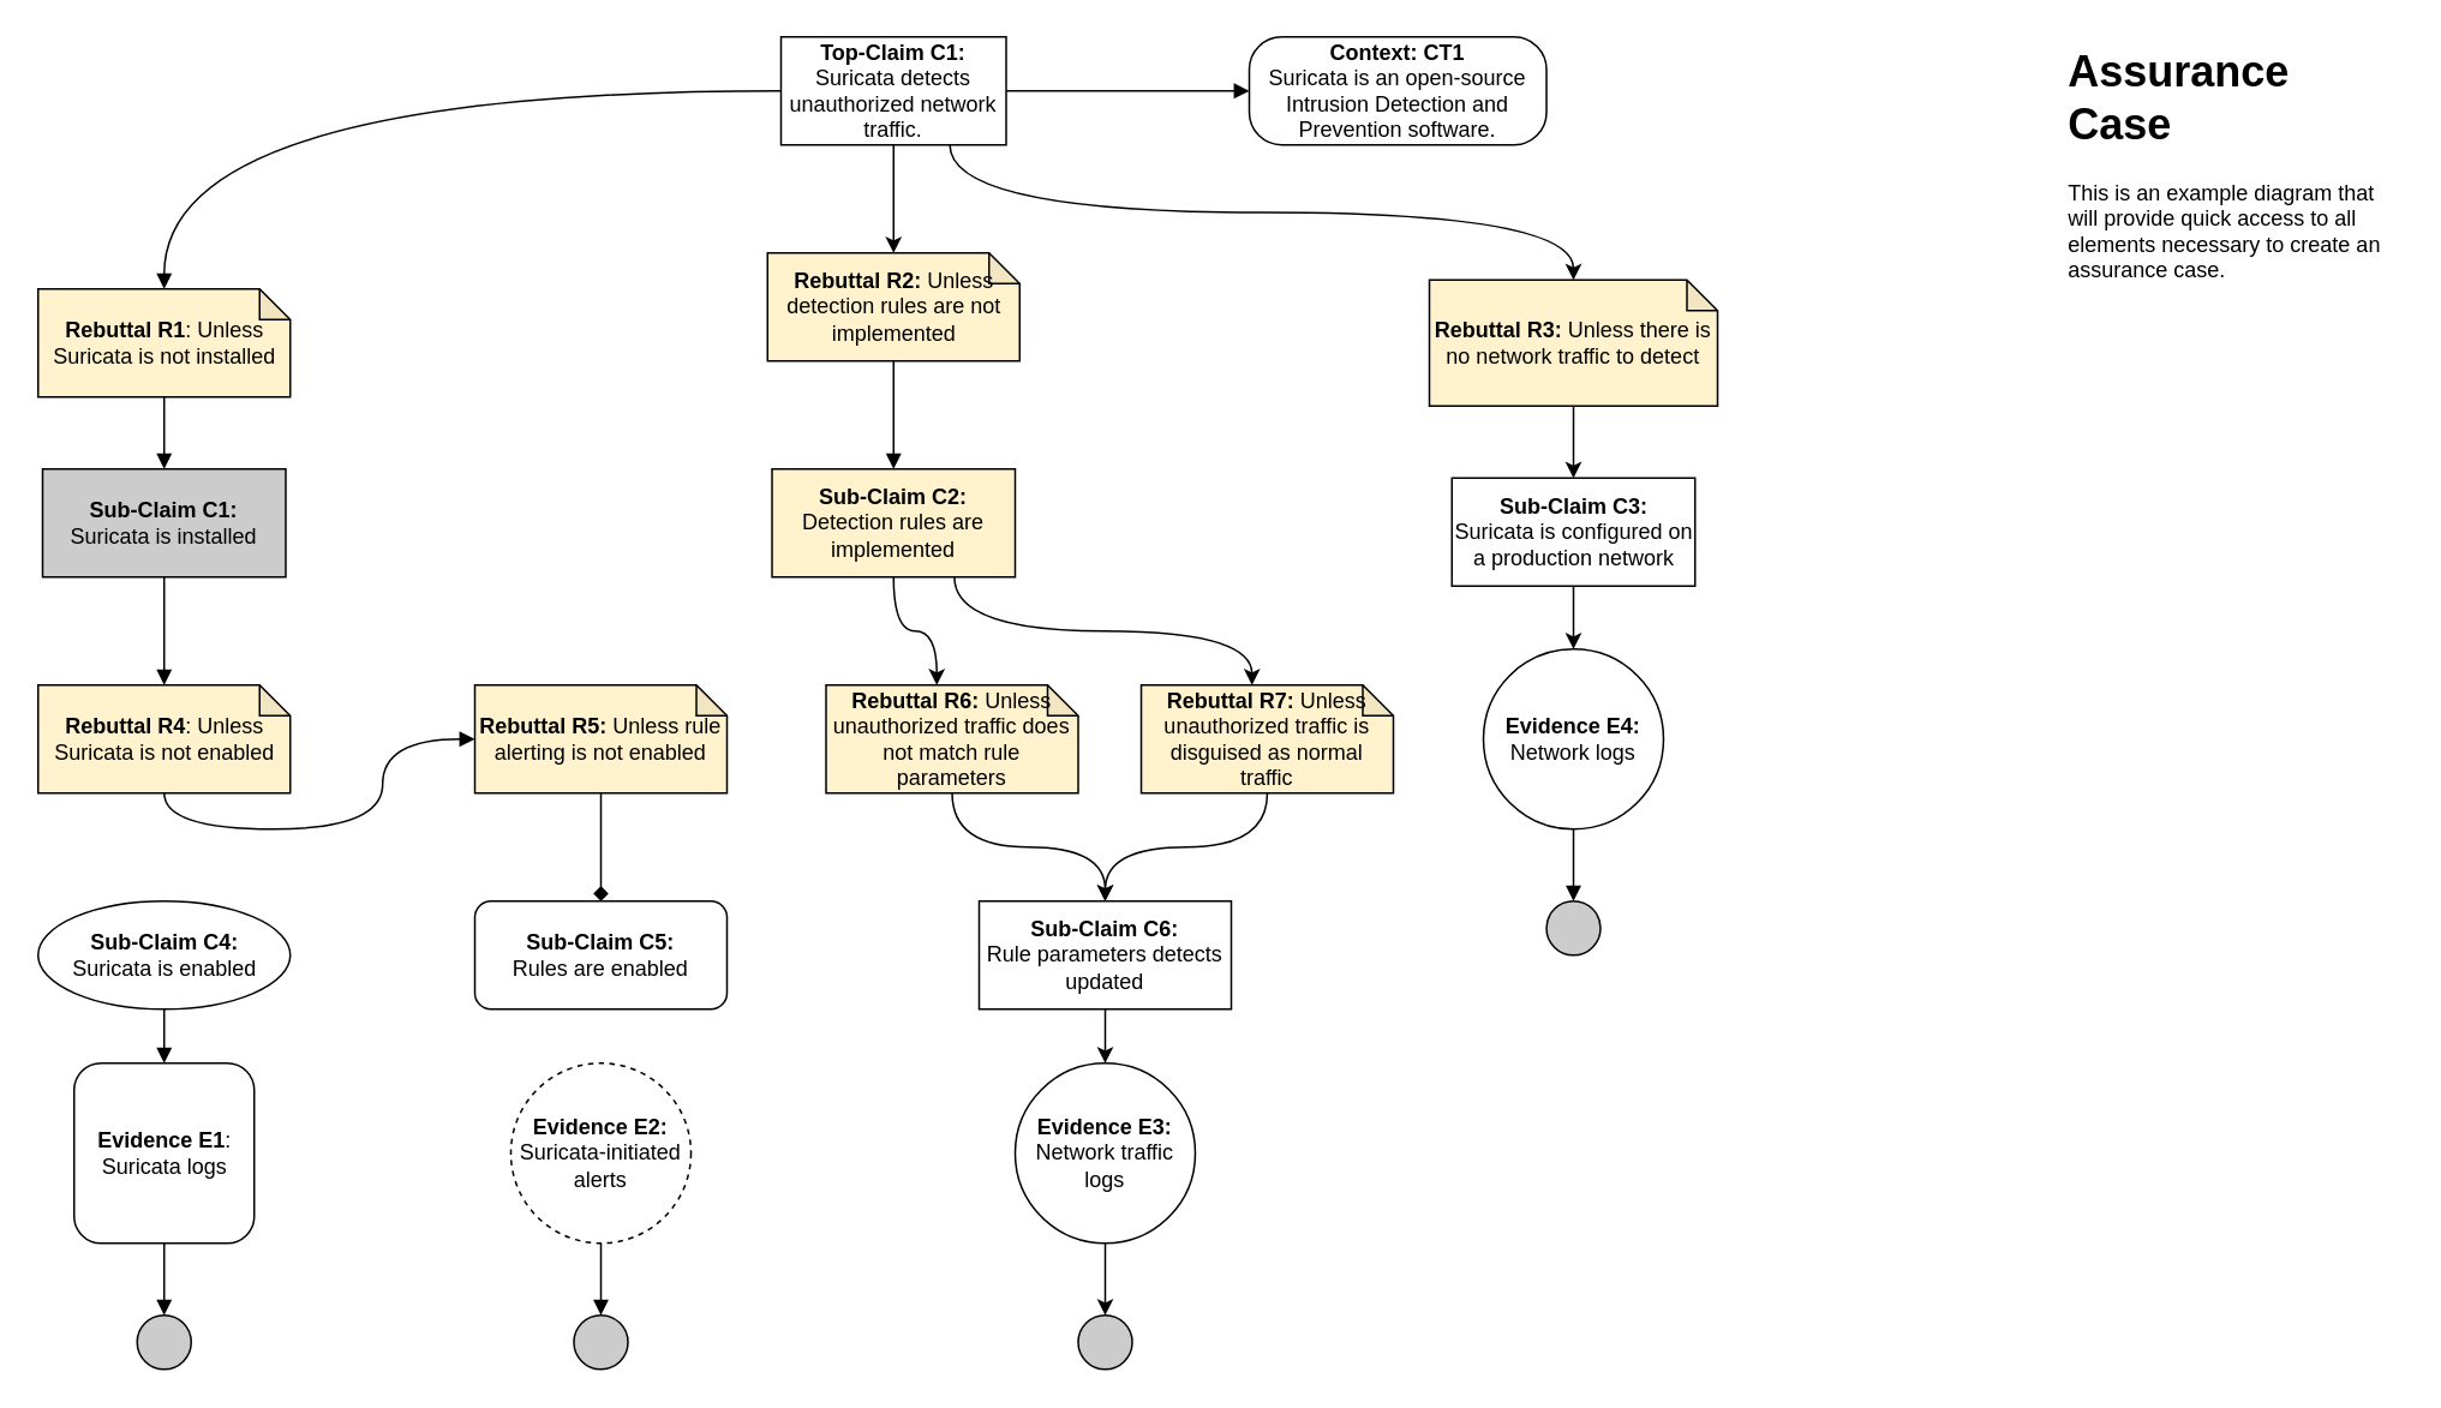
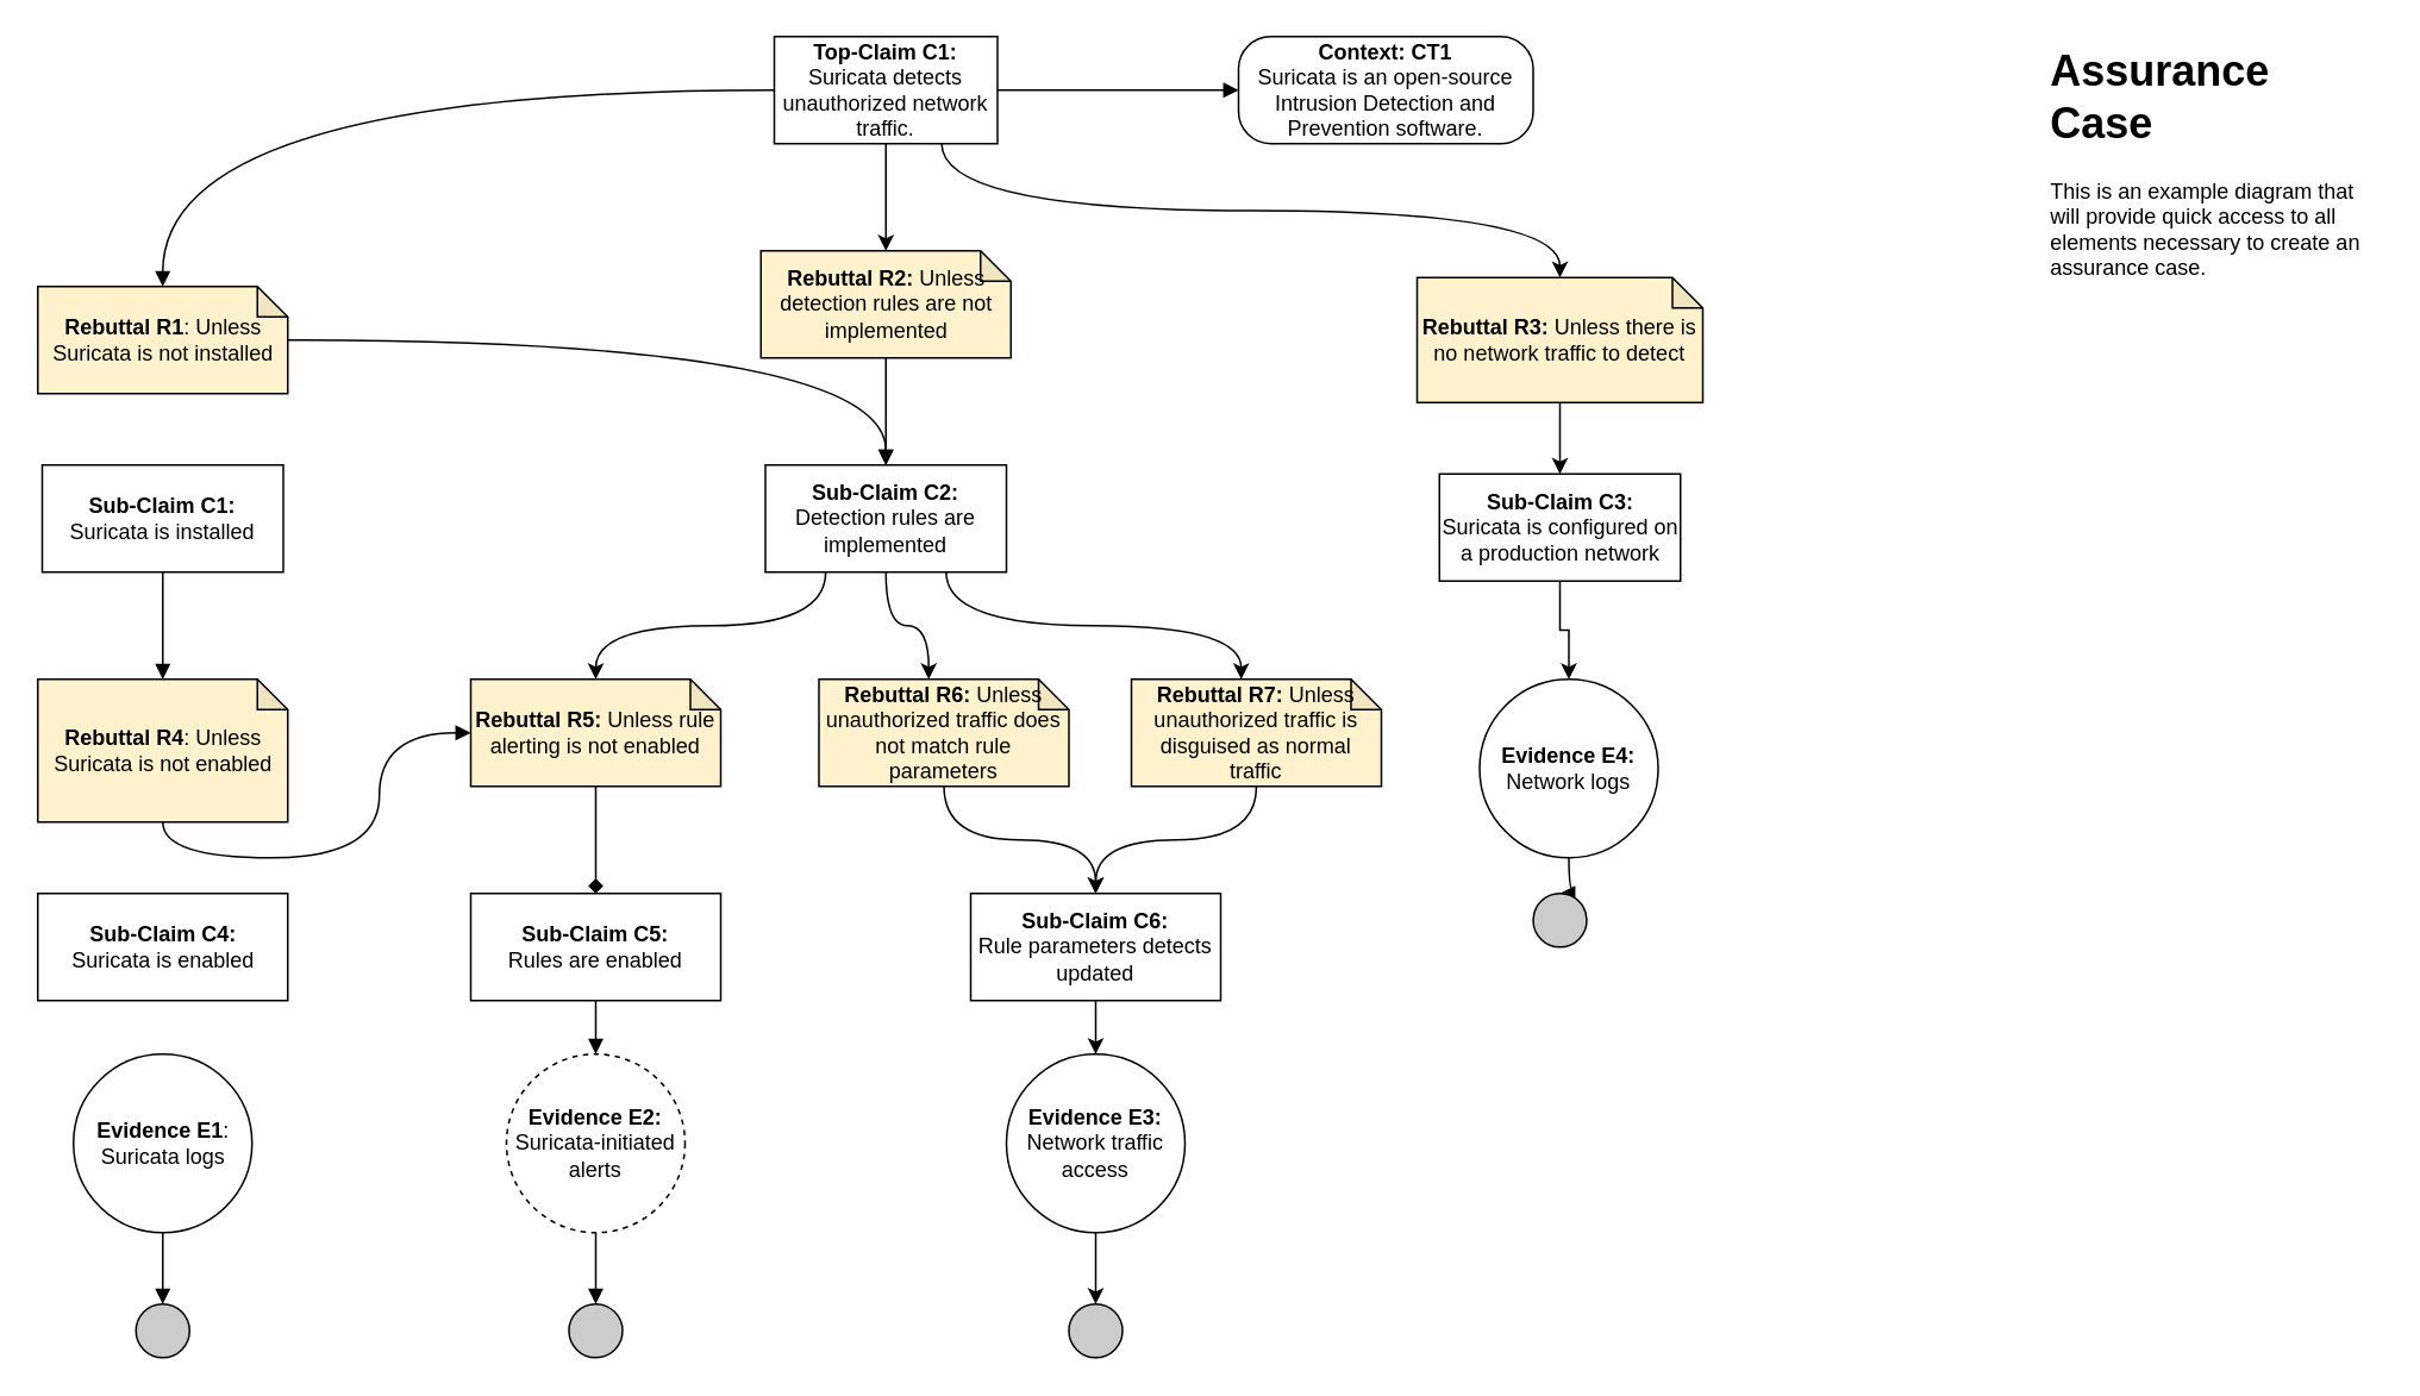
- <mxCell id="8" style="edgeStyle=orthogonalEdgeStyle;curved=1;rounded=0;orthogonalLoop=1;jettySize=auto;html=1;endArrow=block;endFill=1;" parent="1" source="9" target="11" edge="1"><mxGeometry relative="1" as="geometry" /></mxCell>
+ <mxCell id="8" style="edgeStyle=orthogonalEdgeStyle;curved=1;rounded=0;orthogonalLoop=1;jettySize=auto;html=1;endArrow=block;endFill=1;" parent="1" source="9" target="24" edge="1"><mxGeometry relative="1" as="geometry" /></mxCell>
- <mxCell id="11" value="&lt;b&gt;Sub-Claim C1:&lt;br&gt;&lt;/b&gt;Suricata is installed" style="rounded=0;whiteSpace=wrap;html=1;fillColor=#cccccc;" parent="1" vertex="1"><mxGeometry x="23" y="260" width="135" height="60" as="geometry" /></mxCell>
+ <mxCell id="11" value="&lt;b&gt;Sub-Claim C1:&lt;br&gt;&lt;/b&gt;Suricata is installed" style="rounded=0;whiteSpace=wrap;html=1;" parent="1" vertex="1"><mxGeometry x="23" y="260" width="135" height="60" as="geometry" /></mxCell>
- <mxCell id="24" value="&lt;b&gt;Sub-Claim C2:&lt;br&gt;&lt;/b&gt;Detection rules are implemented" style="rounded=0;whiteSpace=wrap;html=1;fillColor=#fff2cc;" vertex="1" parent="1"><mxGeometry x="428" y="260" width="135" height="60" as="geometry" /></mxCell>
+ <mxCell id="24" value="&lt;b&gt;Sub-Claim C2:&lt;br&gt;&lt;/b&gt;Detection rules are implemented" style="rounded=0;whiteSpace=wrap;html=1;" vertex="1" parent="1"><mxGeometry x="428" y="260" width="135" height="60" as="geometry" /></mxCell>
+ <mxCell id="28" style="edgeStyle=orthogonalEdgeStyle;rounded=0;orthogonalLoop=1;jettySize=auto;html=1;exitX=0.25;exitY=1;exitDx=0;exitDy=0;entryX=0.5;entryY=0;entryDx=0;entryDy=0;entryPerimeter=0;curved=1;" edge="1" parent="1" source="24" target="27"><mxGeometry relative="1" as="geometry" /></mxCell>
- <mxCell id="13" value="&lt;b&gt;Rebuttal R4&lt;/b&gt;: Unless Suricata is not enabled" style="shape=note;whiteSpace=wrap;html=1;backgroundOutline=1;darkOpacity=0.05;size=17;fillColor=#FFF2CC;" parent="1" vertex="1"><mxGeometry x="20.5" y="380" width="140" height="60" as="geometry" /></mxCell>
+ <mxCell id="13" value="&lt;b&gt;Rebuttal R4&lt;/b&gt;: Unless Suricata is not enabled" style="shape=note;whiteSpace=wrap;html=1;backgroundOutline=1;darkOpacity=0.05;size=17;fillColor=#FFF2CC;" parent="1" vertex="1"><mxGeometry x="20.5" y="380" width="140" height="80" as="geometry" /></mxCell>
- <mxCell id="39" value="&lt;b&gt;Evidence E4:&lt;/b&gt;&lt;br&gt;Network logs" style="ellipse;whiteSpace=wrap;html=1;aspect=fixed;fillColor=#ffffff;rounded=0;" vertex="1" parent="1"><mxGeometry x="823" y="360" width="100" height="100" as="geometry" /></mxCell>
+ <mxCell id="39" value="&lt;b&gt;Evidence E4:&lt;/b&gt;&lt;br&gt;Network logs" style="ellipse;whiteSpace=wrap;html=1;aspect=fixed;fillColor=#ffffff;rounded=0;" vertex="1" parent="1"><mxGeometry x="828" y="380" width="100" height="100" as="geometry" /></mxCell>
- <mxCell id="16" value="&lt;b&gt;Sub-Claim C4:&lt;br&gt;&lt;/b&gt;Suricata is enabled" style="ellipse;whiteSpace=wrap;html=1;" parent="1" vertex="1"><mxGeometry x="20.5" y="500" width="140" height="60" as="geometry" /></mxCell>
+ <mxCell id="16" value="&lt;b&gt;Sub-Claim C4:&lt;br&gt;&lt;/b&gt;Suricata is enabled" style="rounded=0;whiteSpace=wrap;html=1;" parent="1" vertex="1"><mxGeometry x="20.5" y="500" width="140" height="60" as="geometry" /></mxCell>
- <mxCell id="36" value="&lt;b&gt;Sub-Claim C5:&lt;br&gt;&lt;/b&gt;Rules are enabled" style="whiteSpace=wrap;html=1;rounded=1;" vertex="1" parent="1"><mxGeometry x="263" y="500" width="140" height="60" as="geometry" /></mxCell>
+ <mxCell id="36" value="&lt;b&gt;Sub-Claim C5:&lt;br&gt;&lt;/b&gt;Rules are enabled" style="rounded=0;whiteSpace=wrap;html=1;" vertex="1" parent="1"><mxGeometry x="263" y="500" width="140" height="60" as="geometry" /></mxCell>
- <mxCell id="14" style="edgeStyle=orthogonalEdgeStyle;curved=1;rounded=0;orthogonalLoop=1;jettySize=auto;html=1;exitX=0.5;exitY=1;exitDx=0;exitDy=0;entryX=0.5;entryY=0;entryDx=0;entryDy=0;endArrow=block;endFill=1;" parent="1" source="16" target="18" edge="1"><mxGeometry relative="1" as="geometry" /></mxCell>
+ <mxCell id="15" style="rounded=0;orthogonalLoop=1;jettySize=auto;html=1;entryX=0.5;entryY=0;entryDx=0;entryDy=0;endArrow=block;endFill=1;exitX=0.5;exitY=1;exitDx=0;exitDy=0;" parent="1" source="36" target="20" edge="1"><mxGeometry relative="1" as="geometry" /></mxCell>
- <mxCell id="18" value="&lt;b&gt;Evidence E1&lt;/b&gt;:&lt;br&gt;Suricata logs" style="whiteSpace=wrap;html=1;aspect=fixed;fillColor=#ffffff;rounded=1;" parent="1" vertex="1"><mxGeometry x="40.5" y="590" width="100" height="100" as="geometry" /></mxCell>
+ <mxCell id="18" value="&lt;b&gt;Evidence E1&lt;/b&gt;:&lt;br&gt;Suricata logs" style="ellipse;whiteSpace=wrap;html=1;aspect=fixed;fillColor=#ffffff;rounded=0;" parent="1" vertex="1"><mxGeometry x="40.5" y="590" width="100" height="100" as="geometry" /></mxCell>
- <mxCell id="44" value="&lt;b&gt;Evidence E3:&lt;/b&gt;&lt;br&gt;Network traffic logs" style="ellipse;whiteSpace=wrap;html=1;aspect=fixed;fillColor=#ffffff;rounded=0;" vertex="1" parent="1"><mxGeometry x="563" y="590" width="100" height="100" as="geometry" /></mxCell>
+ <mxCell id="44" value="&lt;b&gt;Evidence E3:&lt;/b&gt;&lt;br&gt;Network traffic access" style="ellipse;whiteSpace=wrap;html=1;aspect=fixed;fillColor=#ffffff;rounded=0;" vertex="1" parent="1"><mxGeometry x="563" y="590" width="100" height="100" as="geometry" /></mxCell>
